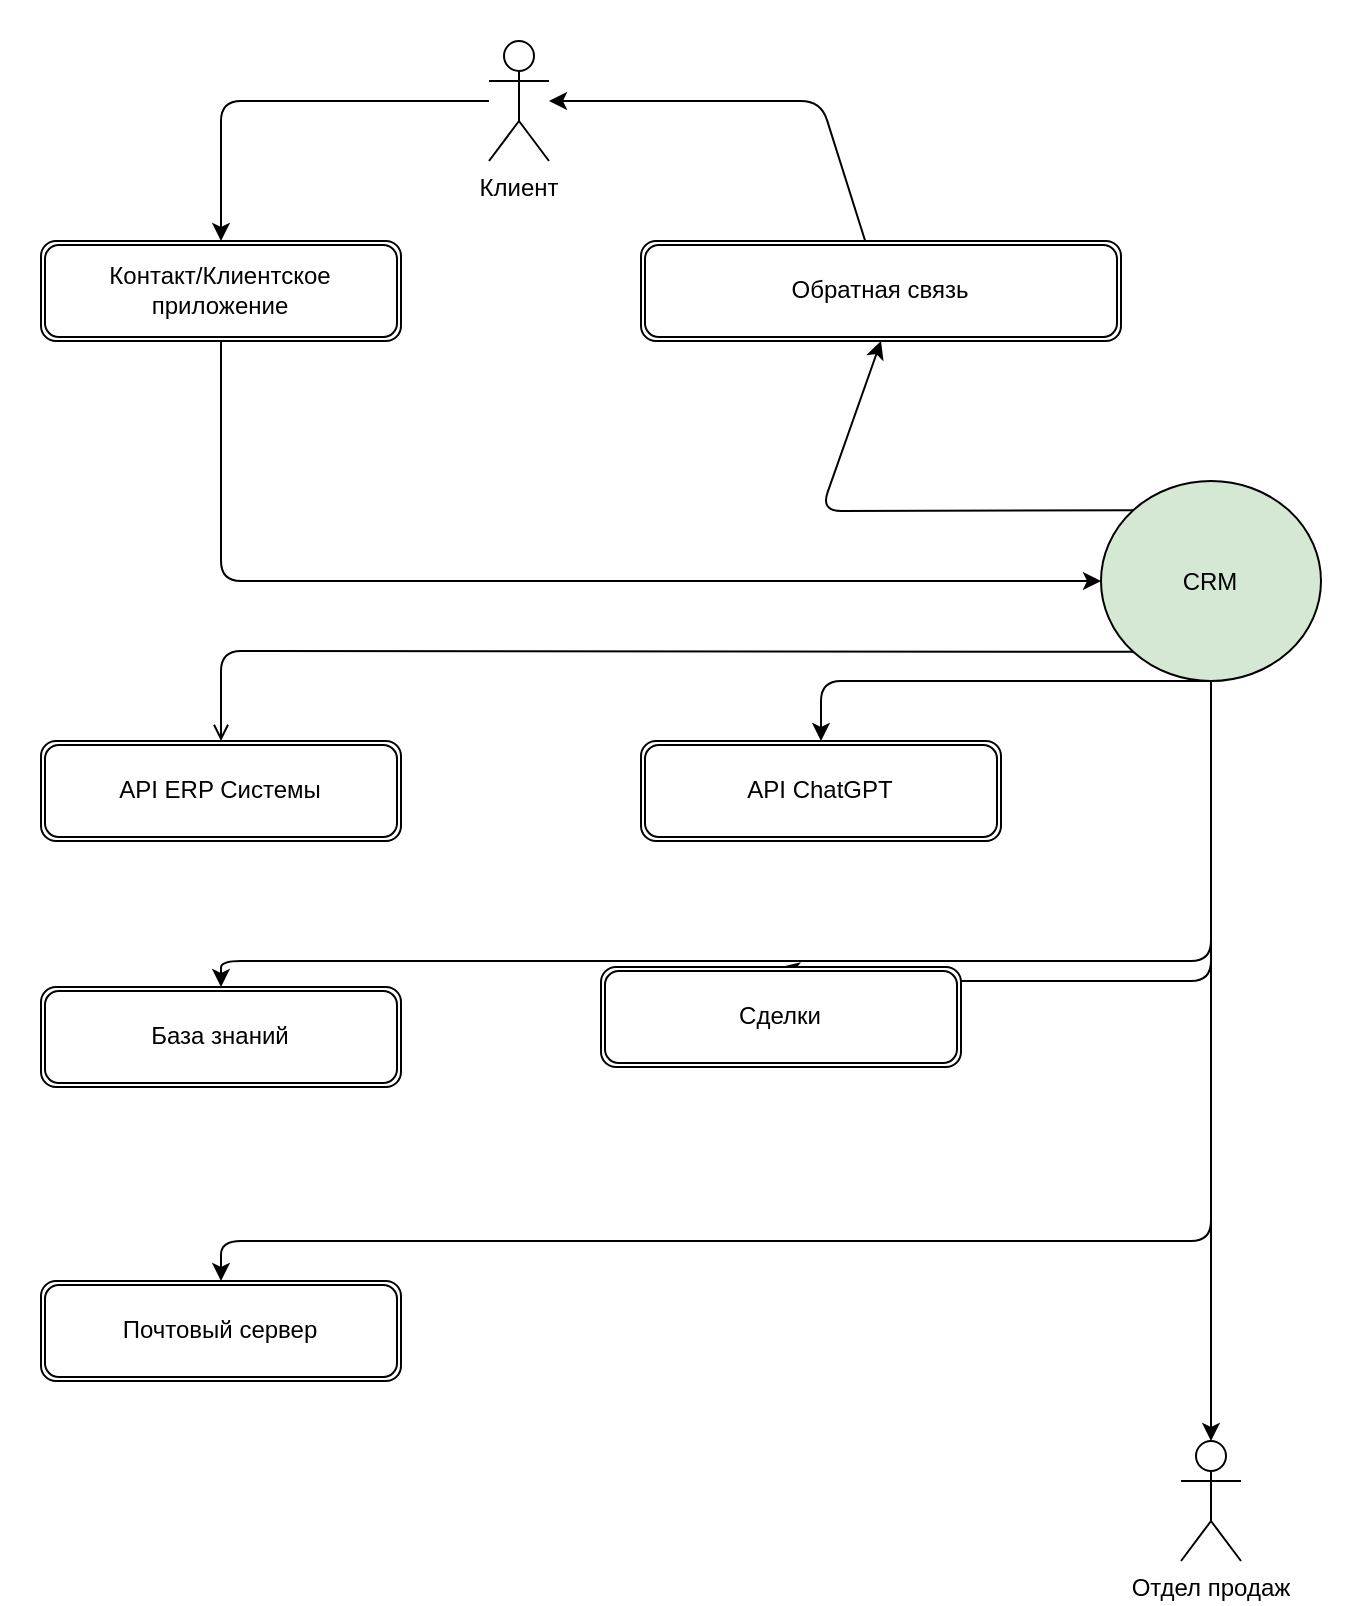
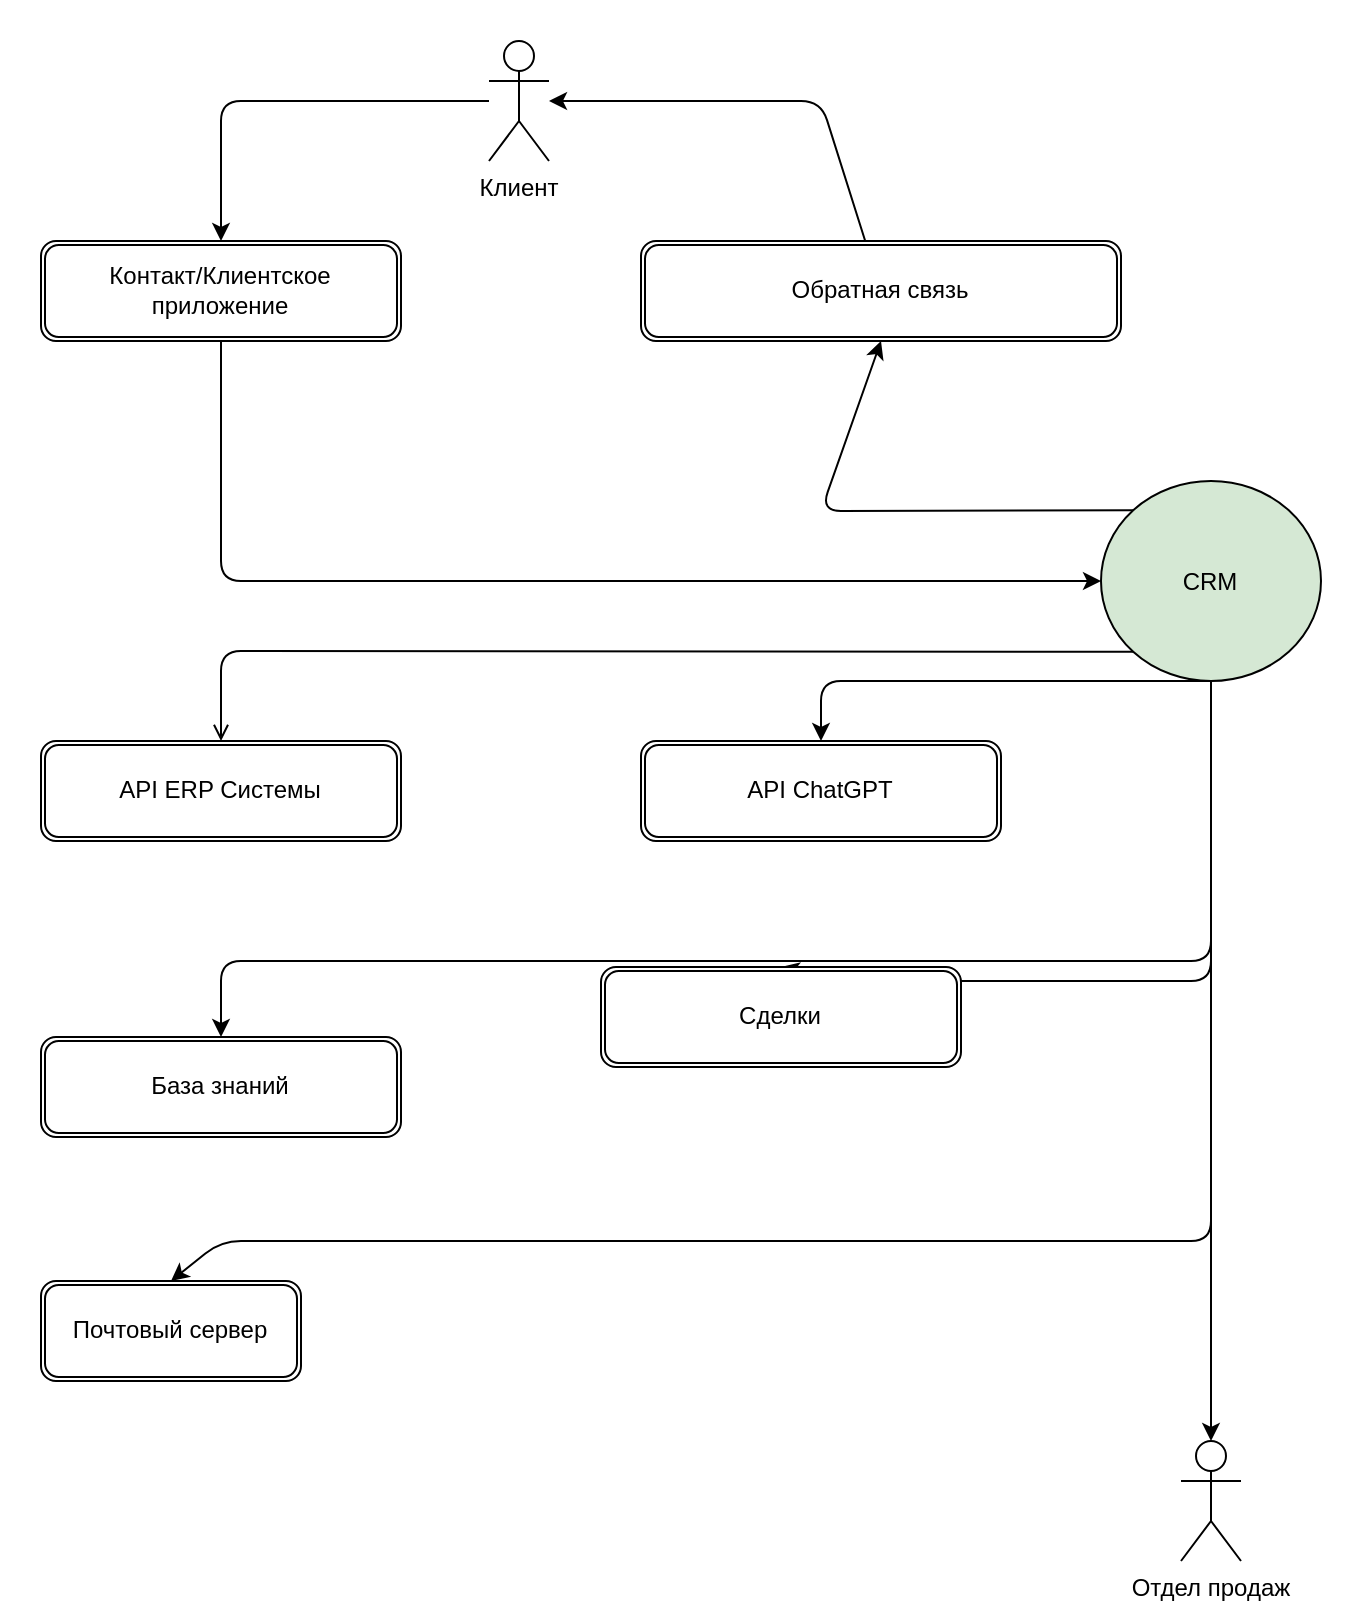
- <mxCell id="18" value="База знаний" style="shape=ext;double=1;rounded=1;whiteSpace=wrap;html=1;" parent="1" vertex="1"><mxGeometry x="20" y="493" width="180" height="50" as="geometry" /></mxCell>
+ <mxCell id="18" value="База знаний" style="shape=ext;double=1;rounded=1;whiteSpace=wrap;html=1;" parent="1" vertex="1"><mxGeometry x="20" y="518" width="180" height="50" as="geometry" /></mxCell>
- <mxCell id="20" value="Почтовый сервер" style="shape=ext;double=1;rounded=1;whiteSpace=wrap;html=1;" parent="1" vertex="1"><mxGeometry x="20" y="640" width="180" height="50" as="geometry" /></mxCell>
+ <mxCell id="20" value="Почтовый сервер" style="shape=ext;double=1;rounded=1;whiteSpace=wrap;html=1;" parent="1" vertex="1"><mxGeometry x="20" y="640" width="130" height="50" as="geometry" /></mxCell>
